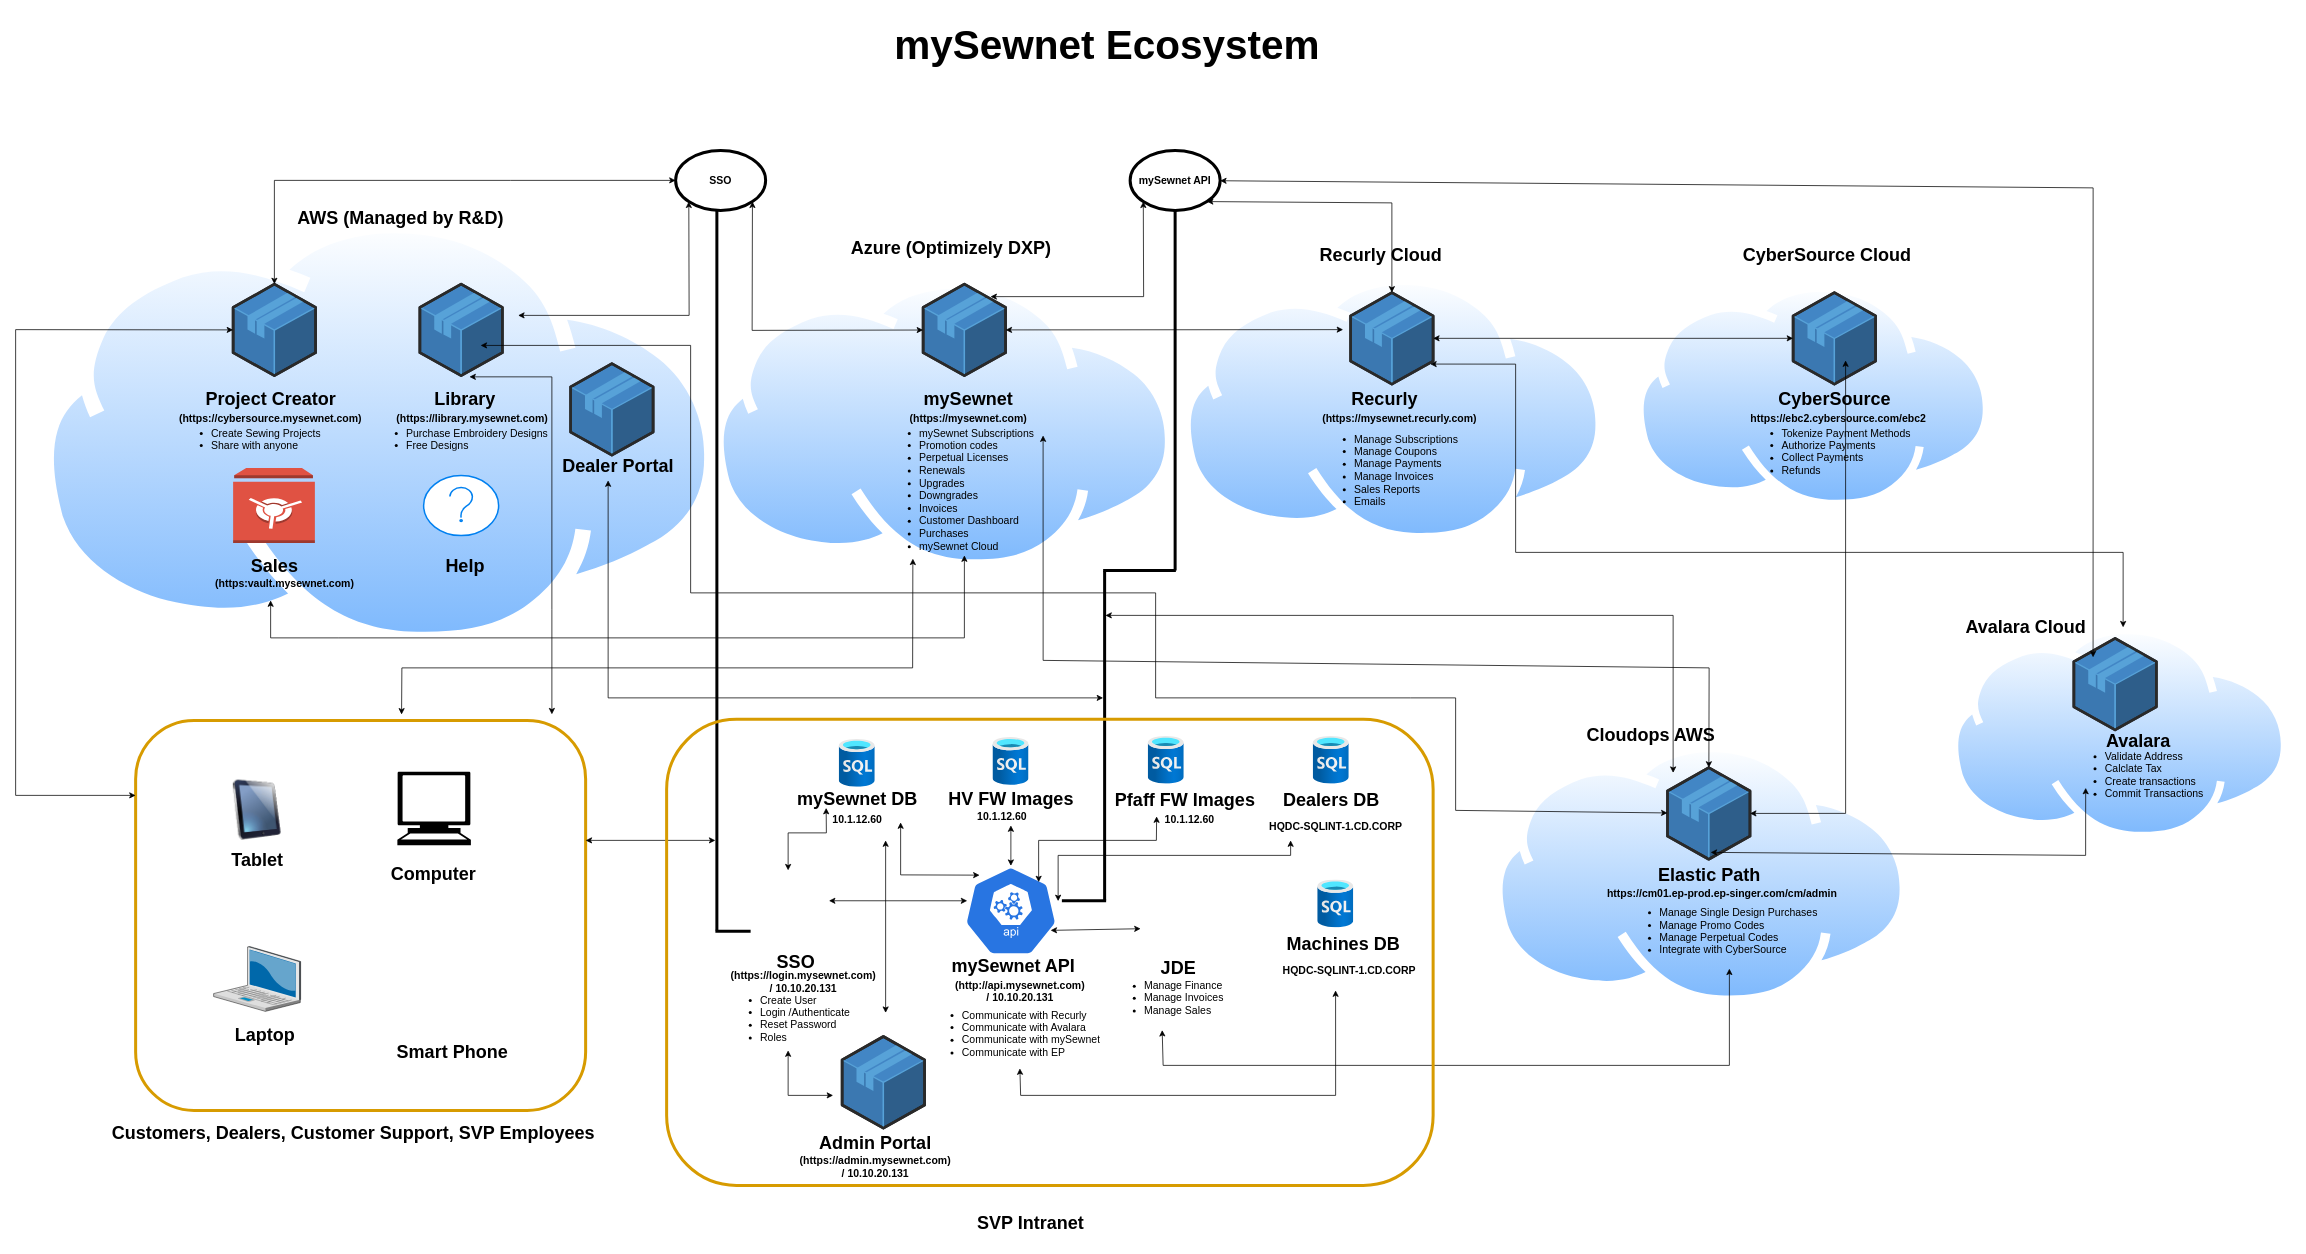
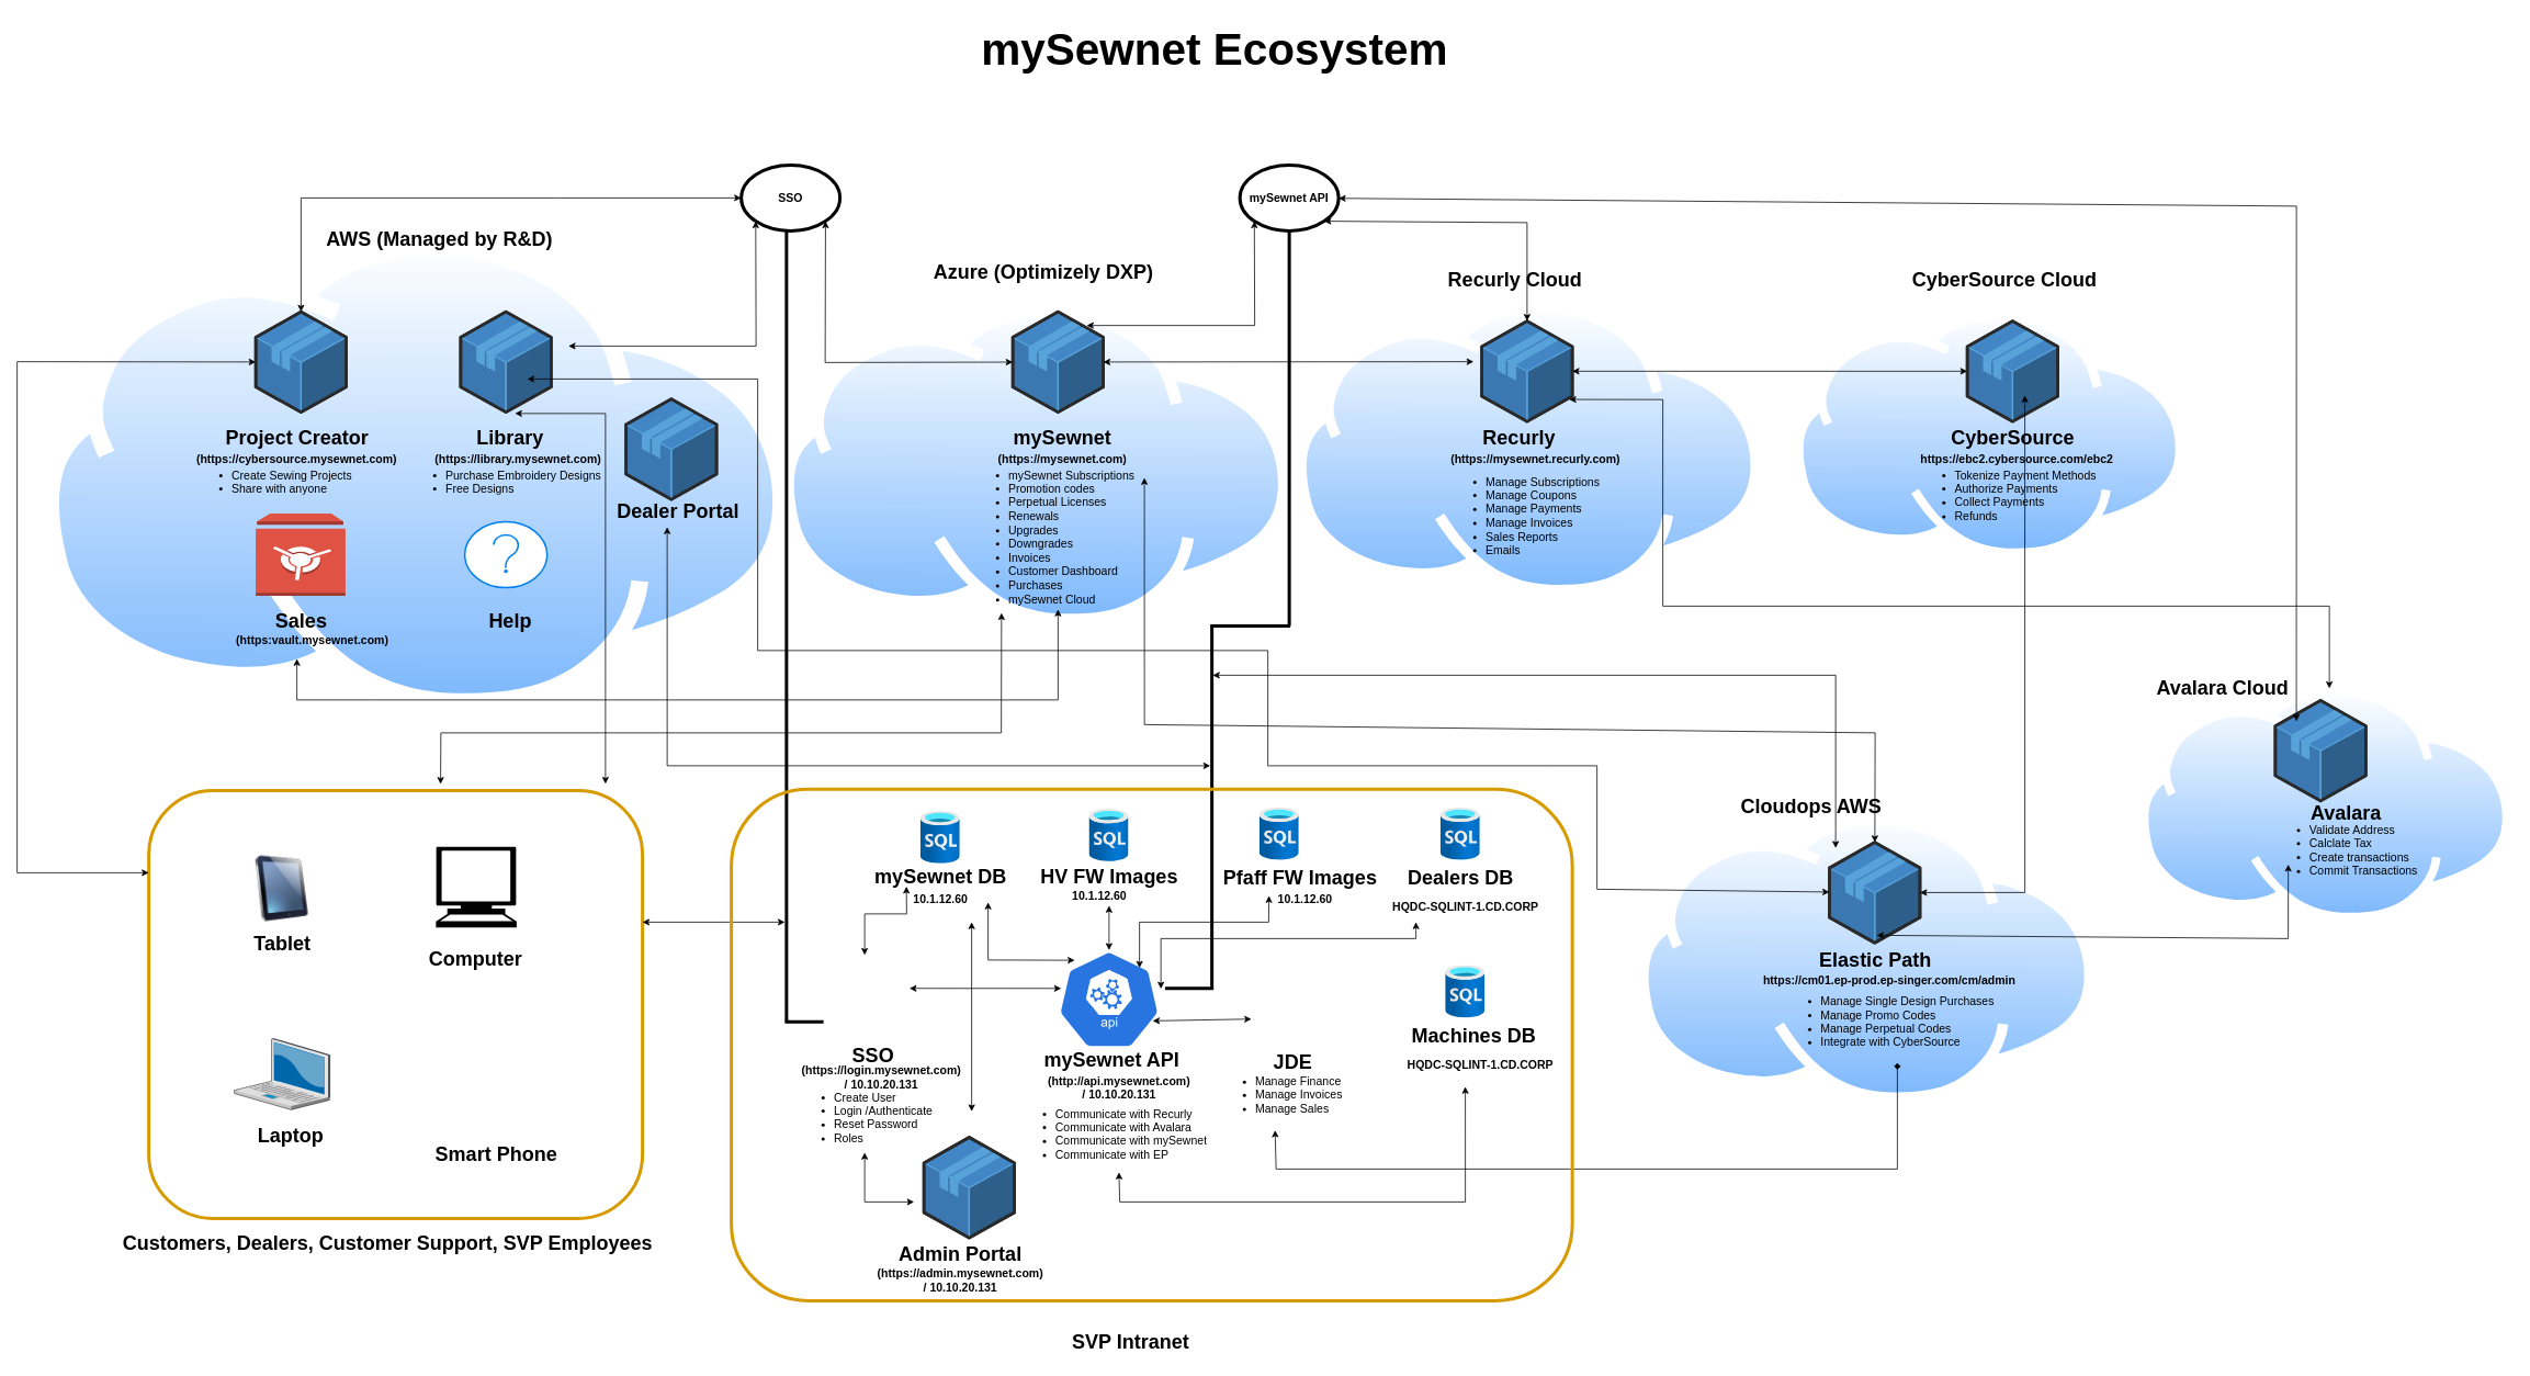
- <mxCell id="100" value="" style="endArrow=classic;startArrow=classic;html=1;rounded=0;fontSize=14;exitX=0.396;exitY=1.049;exitDx=0;exitDy=0;exitPerimeter=0;" parent="1" source="66" target="39" edge="1"><mxGeometry width="50" height="50" relative="1" as="geometry"><mxPoint x="1520" y="1400" as="sourcePoint" /><mxPoint x="2470" y="1390" as="targetPoint" /><Array as="points"><mxPoint x="1550" y="1420" /><mxPoint x="2305" y="1420" /></Array></mxGeometry></mxCell>
+ <mxCell id="100" value="" style="endArrow=diamond;startArrow=classic;html=1;rounded=0;fontSize=14;exitX=0.396;exitY=1.049;exitDx=0;exitDy=0;exitPerimeter=0;" parent="1" source="66" target="39" edge="1"><mxGeometry width="50" height="50" relative="1" as="geometry"><mxPoint x="1520" y="1400" as="sourcePoint" /><mxPoint x="2470" y="1390" as="targetPoint" /><Array as="points"><mxPoint x="1550" y="1420" /><mxPoint x="2305" y="1420" /></Array></mxGeometry></mxCell>
